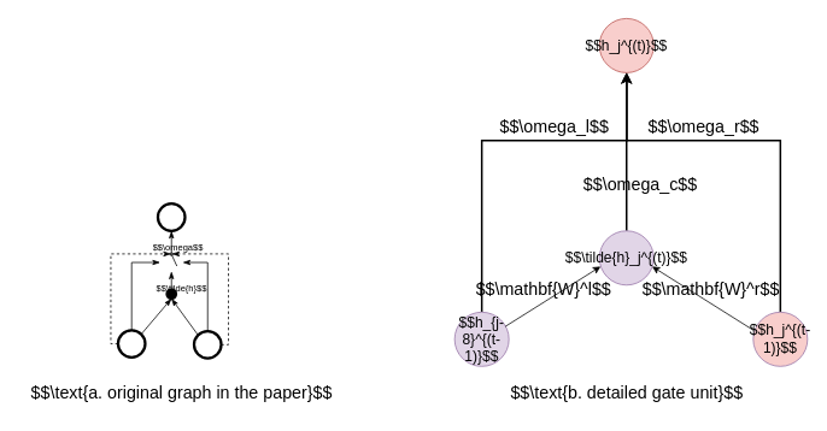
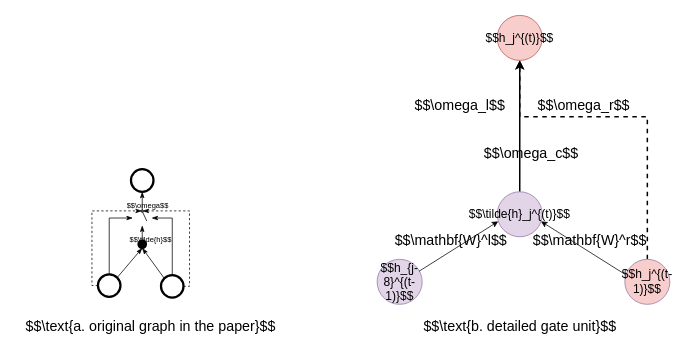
- <mxCell id="4" style="edgeStyle=orthogonalEdgeStyle;rounded=0;orthogonalLoop=1;jettySize=auto;html=1;exitX=0.5;exitY=0;exitDx=0;exitDy=0;entryX=0.5;entryY=1;entryDx=0;entryDy=0;fontSize=19;strokeWidth=2;" edge="1" parent="1" source="5" target="6"><mxGeometry relative="1" as="geometry"><Array as="points"><mxPoint x="862" y="155" /><mxPoint x="692" y="155" /></Array></mxGeometry></mxCell>
+ <mxCell id="4" style="edgeStyle=orthogonalEdgeStyle;rounded=0;orthogonalLoop=1;jettySize=auto;html=1;exitX=0.5;exitY=0;exitDx=0;exitDy=0;entryX=0.5;entryY=1;entryDx=0;entryDy=0;fontSize=19;strokeWidth=2;dashed=1;" edge="1" parent="1" source="5" target="6"><mxGeometry relative="1" as="geometry"><Array as="points"><mxPoint x="862" y="155" /><mxPoint x="692" y="155" /></Array></mxGeometry></mxCell>
- <mxCell id="2" style="edgeStyle=orthogonalEdgeStyle;rounded=0;orthogonalLoop=1;jettySize=auto;html=1;exitX=0.5;exitY=0;exitDx=0;exitDy=0;entryX=0.5;entryY=1;entryDx=0;entryDy=0;fontSize=19;strokeWidth=2;" edge="1" parent="1" source="3" target="6"><mxGeometry relative="1" as="geometry"><Array as="points"><mxPoint x="532" y="155" /><mxPoint x="692" y="155" /></Array></mxGeometry></mxCell>
